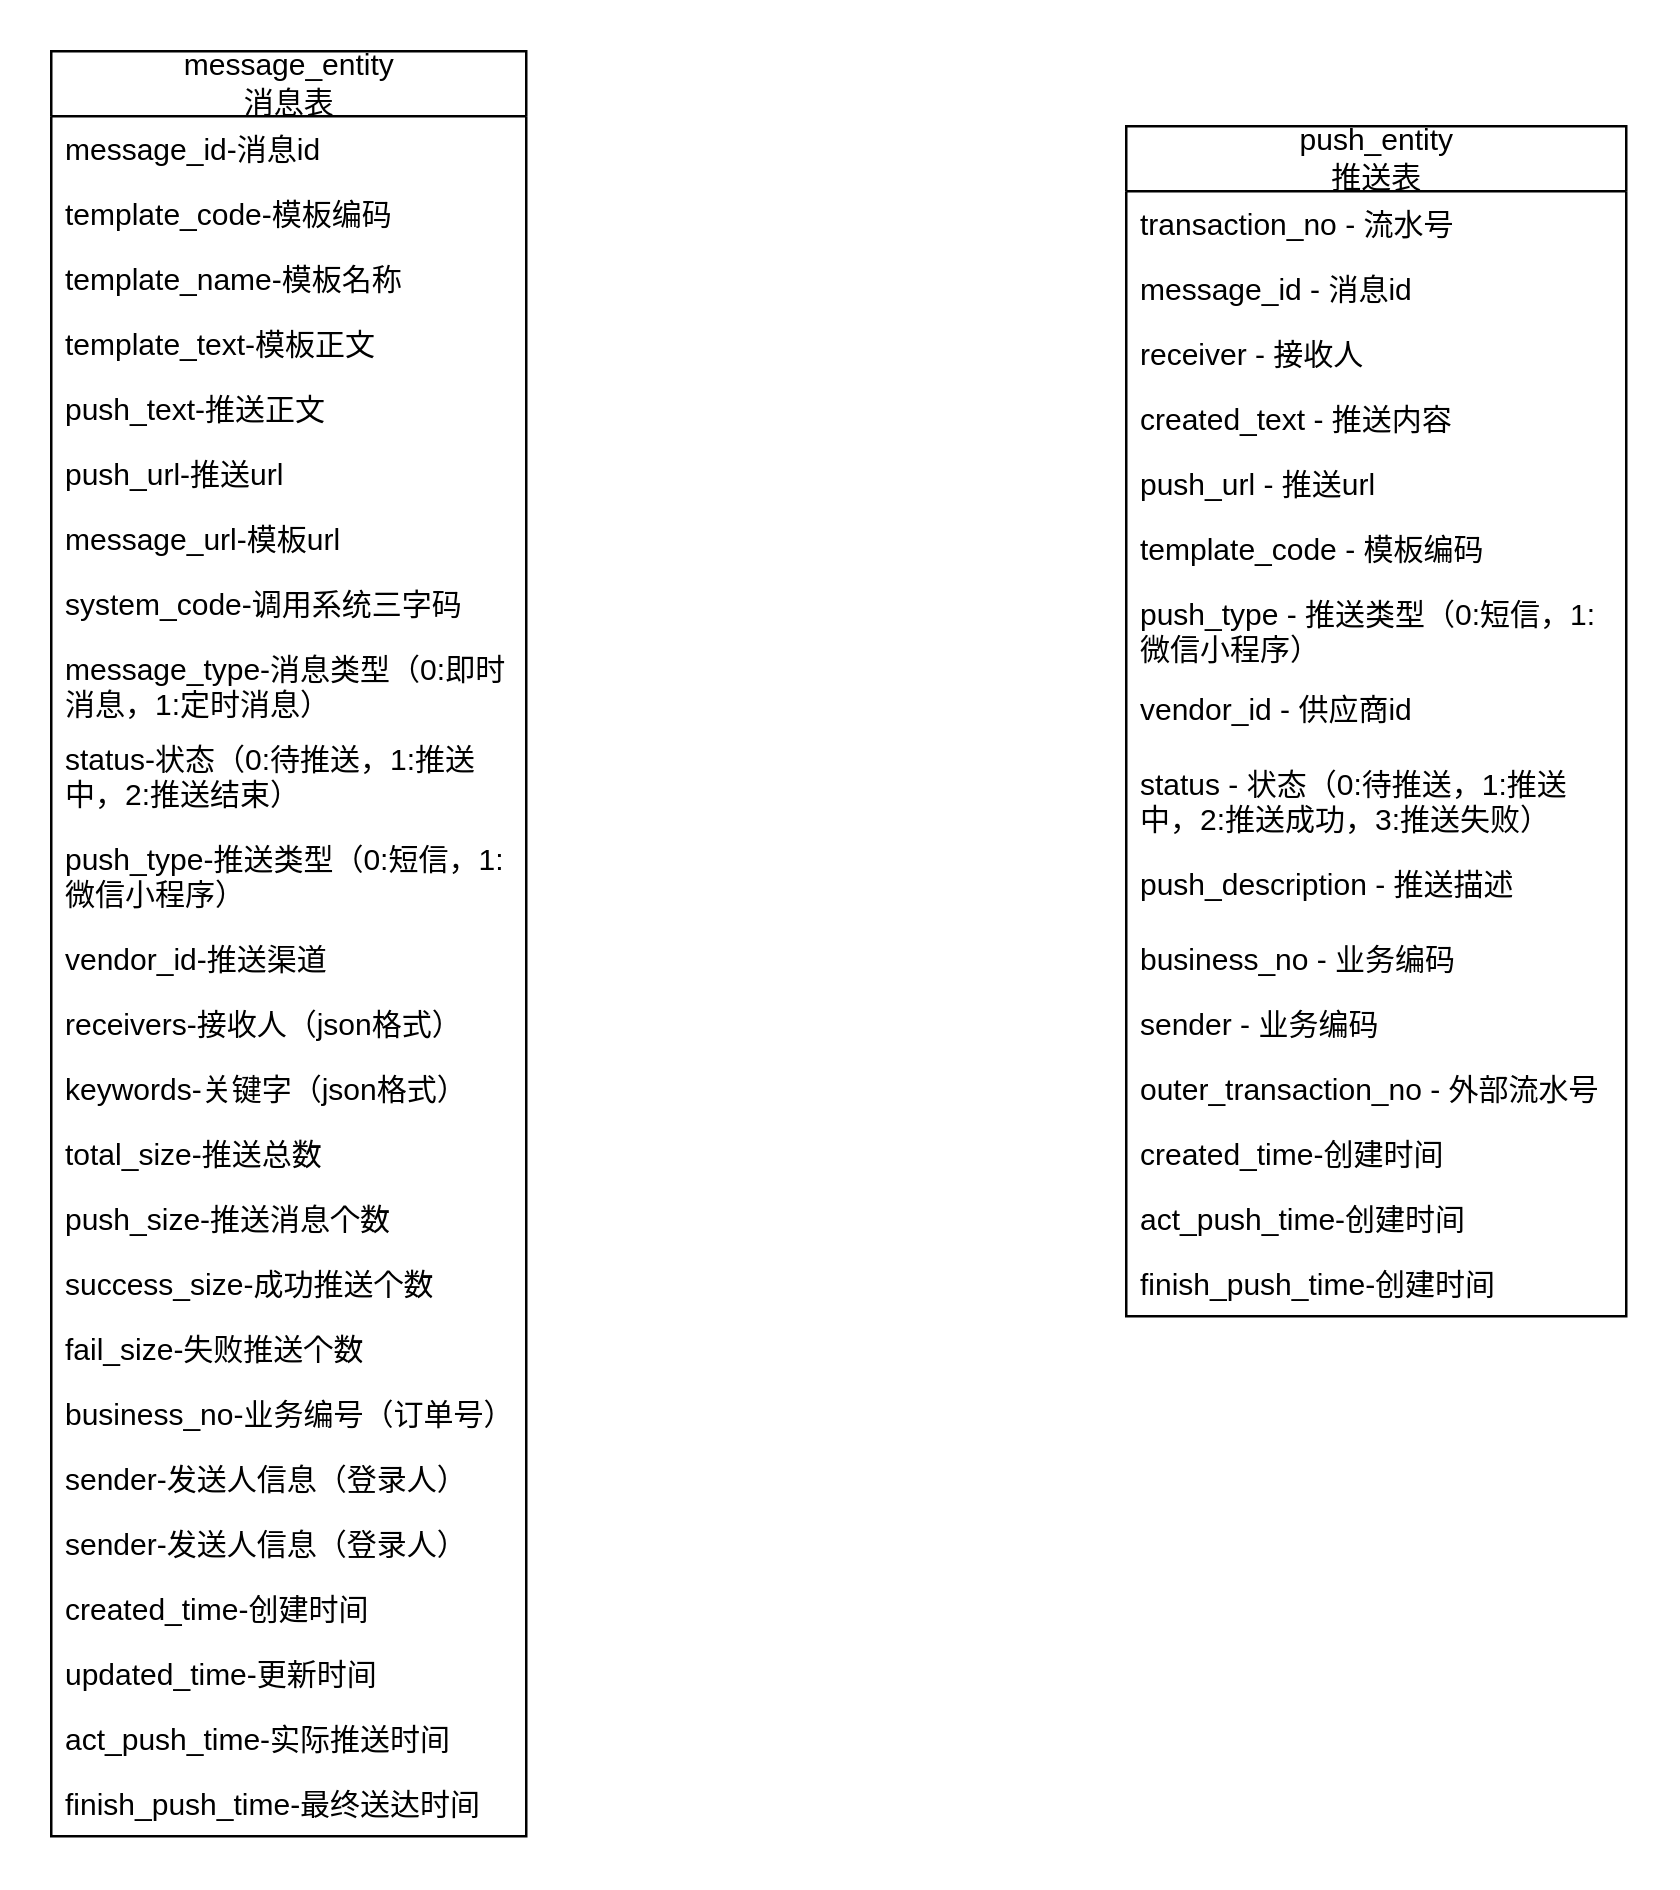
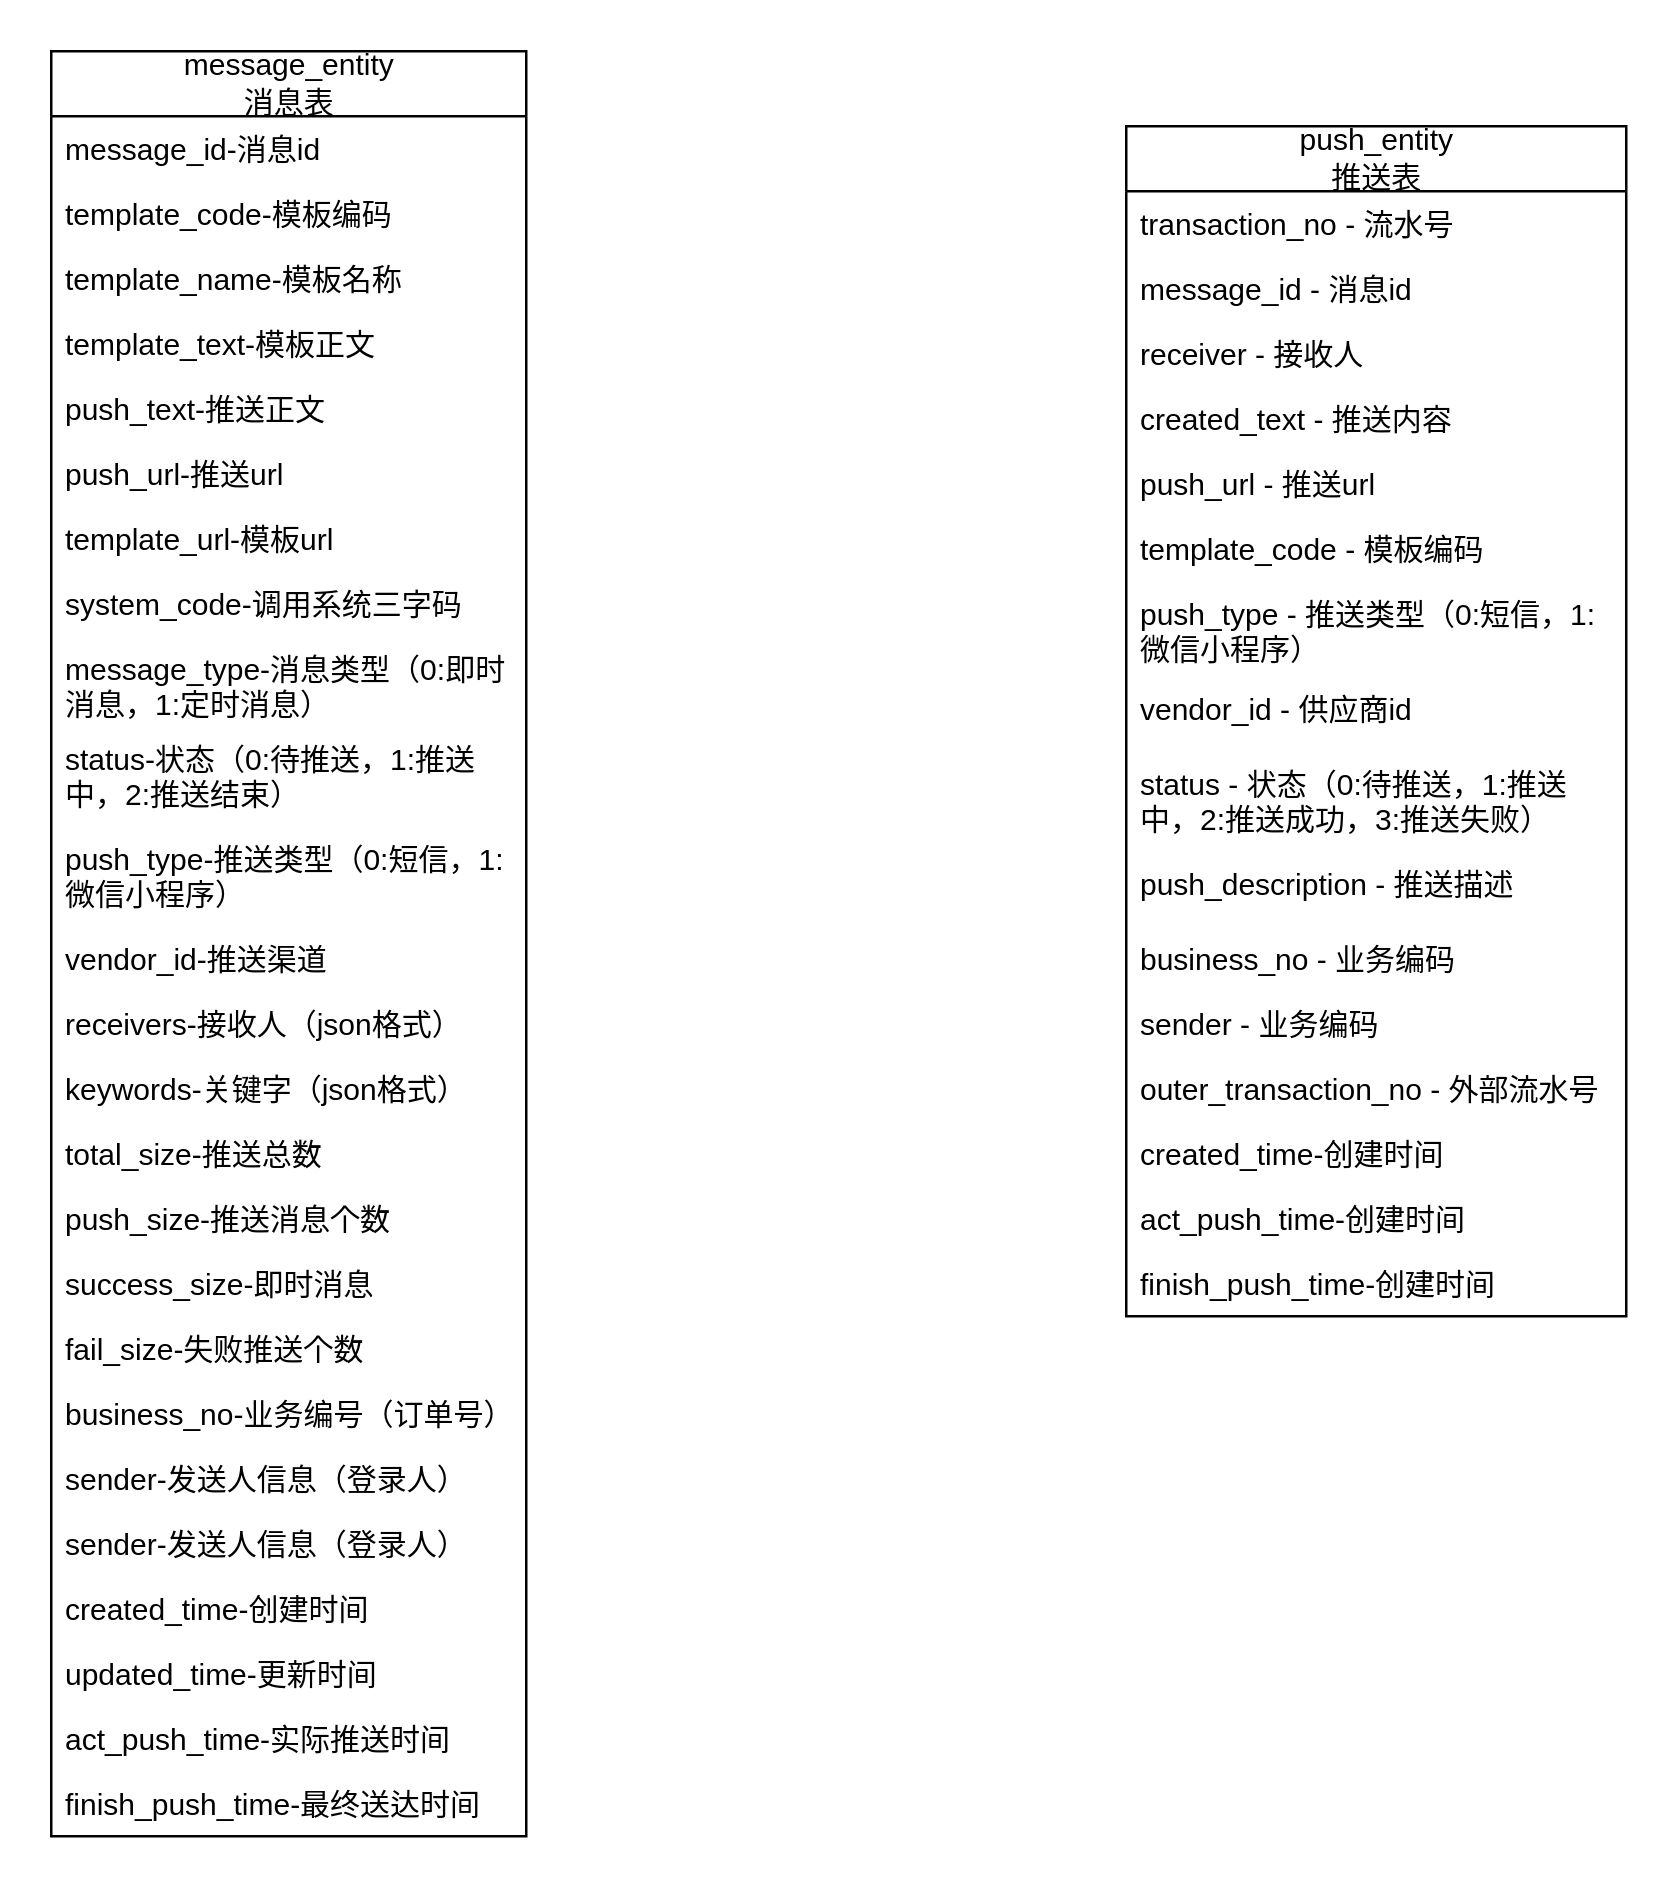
- <mxCell id="9" value="message_url-模板url" style="text;strokeColor=none;fillColor=none;align=left;verticalAlign=top;spacingLeft=4;spacingRight=4;overflow=hidden;rotatable=0;points=[[0,0.5],[1,0.5]];portConstraint=eastwest;whiteSpace=wrap;html=1;" vertex="1" parent="2"><mxGeometry y="182" width="190" height="26" as="geometry" /></mxCell>
+ <mxCell id="9" value="template_url-模板url" style="text;strokeColor=none;fillColor=none;align=left;verticalAlign=top;spacingLeft=4;spacingRight=4;overflow=hidden;rotatable=0;points=[[0,0.5],[1,0.5]];portConstraint=eastwest;whiteSpace=wrap;html=1;" vertex="1" parent="2"><mxGeometry y="182" width="190" height="26" as="geometry" /></mxCell>
- <mxCell id="19" value="success_size-成功推送个数" style="text;strokeColor=none;fillColor=none;align=left;verticalAlign=top;spacingLeft=4;spacingRight=4;overflow=hidden;rotatable=0;points=[[0,0.5],[1,0.5]];portConstraint=eastwest;whiteSpace=wrap;html=1;" vertex="1" parent="2"><mxGeometry y="480" width="190" height="26" as="geometry" /></mxCell>
+ <mxCell id="19" value="success_size-即时消息" style="text;strokeColor=none;fillColor=none;align=left;verticalAlign=top;spacingLeft=4;spacingRight=4;overflow=hidden;rotatable=0;points=[[0,0.5],[1,0.5]];portConstraint=eastwest;whiteSpace=wrap;html=1;" vertex="1" parent="2"><mxGeometry y="480" width="190" height="26" as="geometry" /></mxCell>
